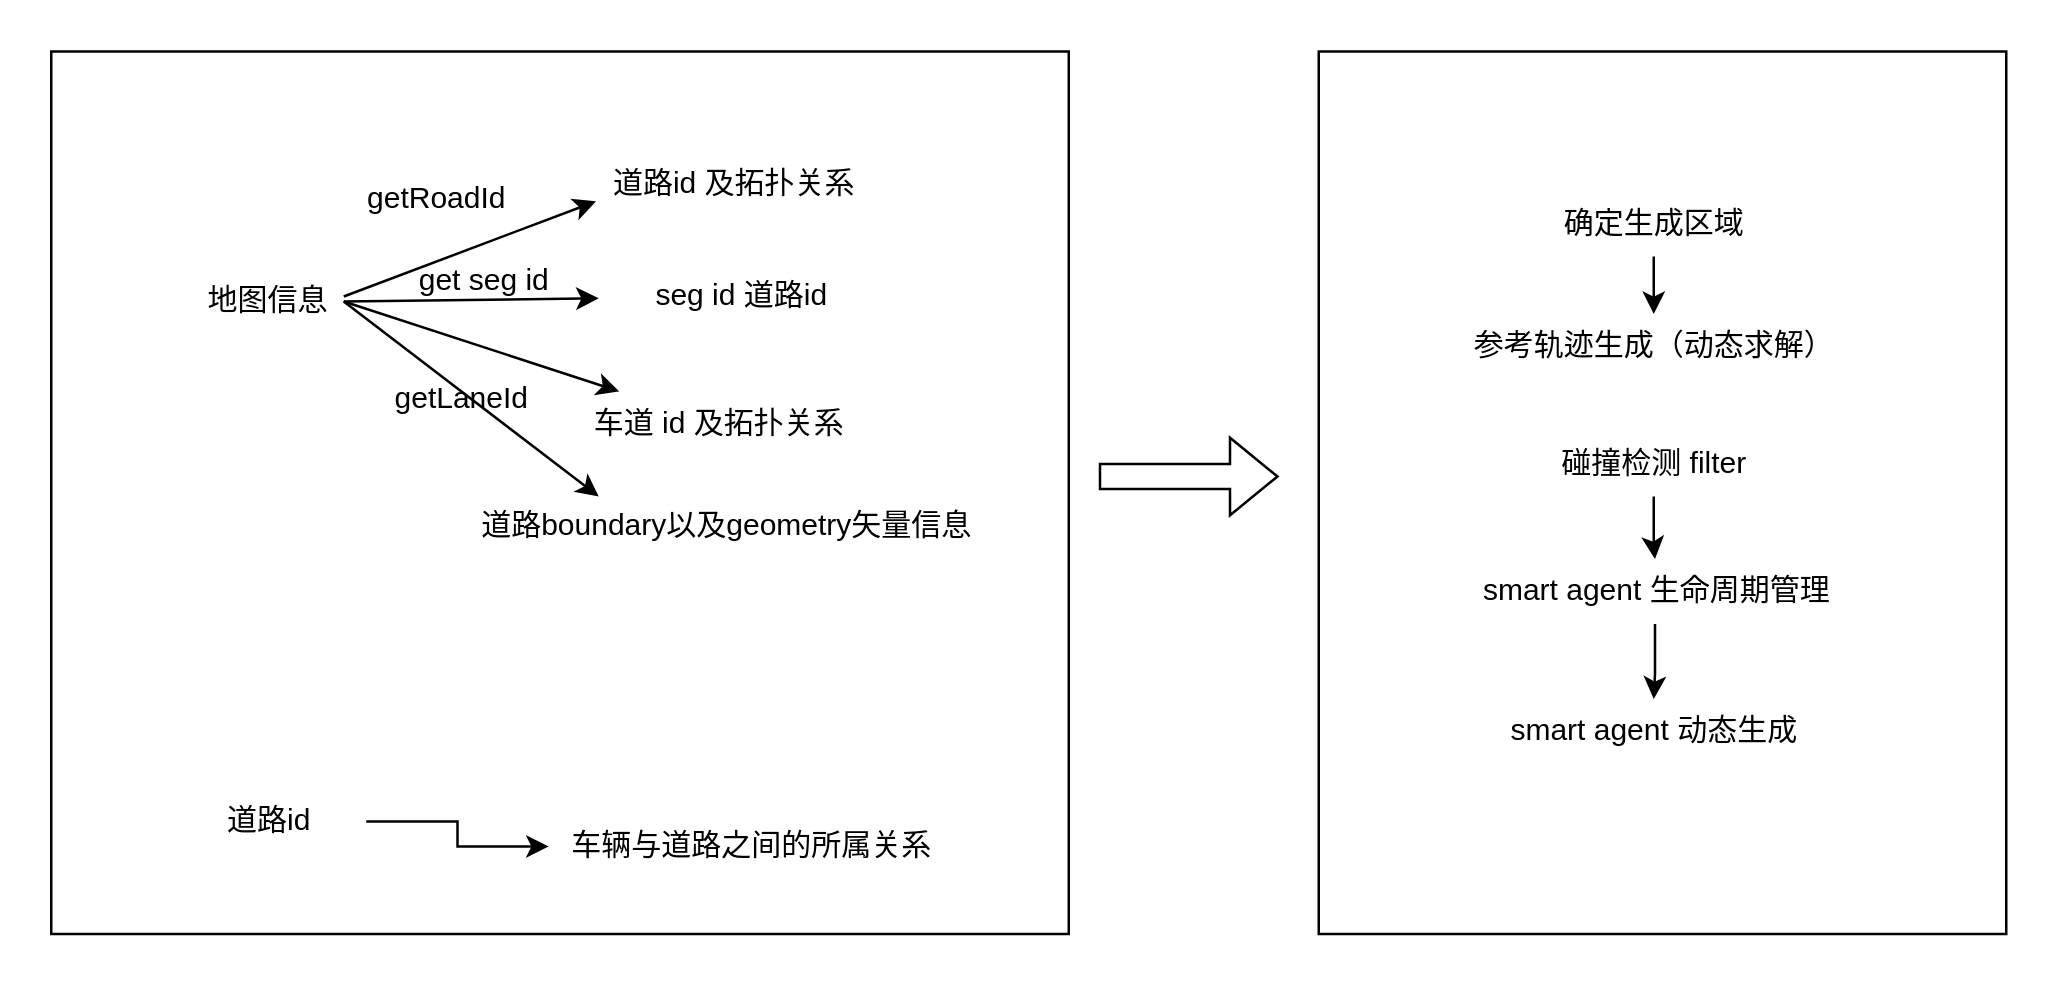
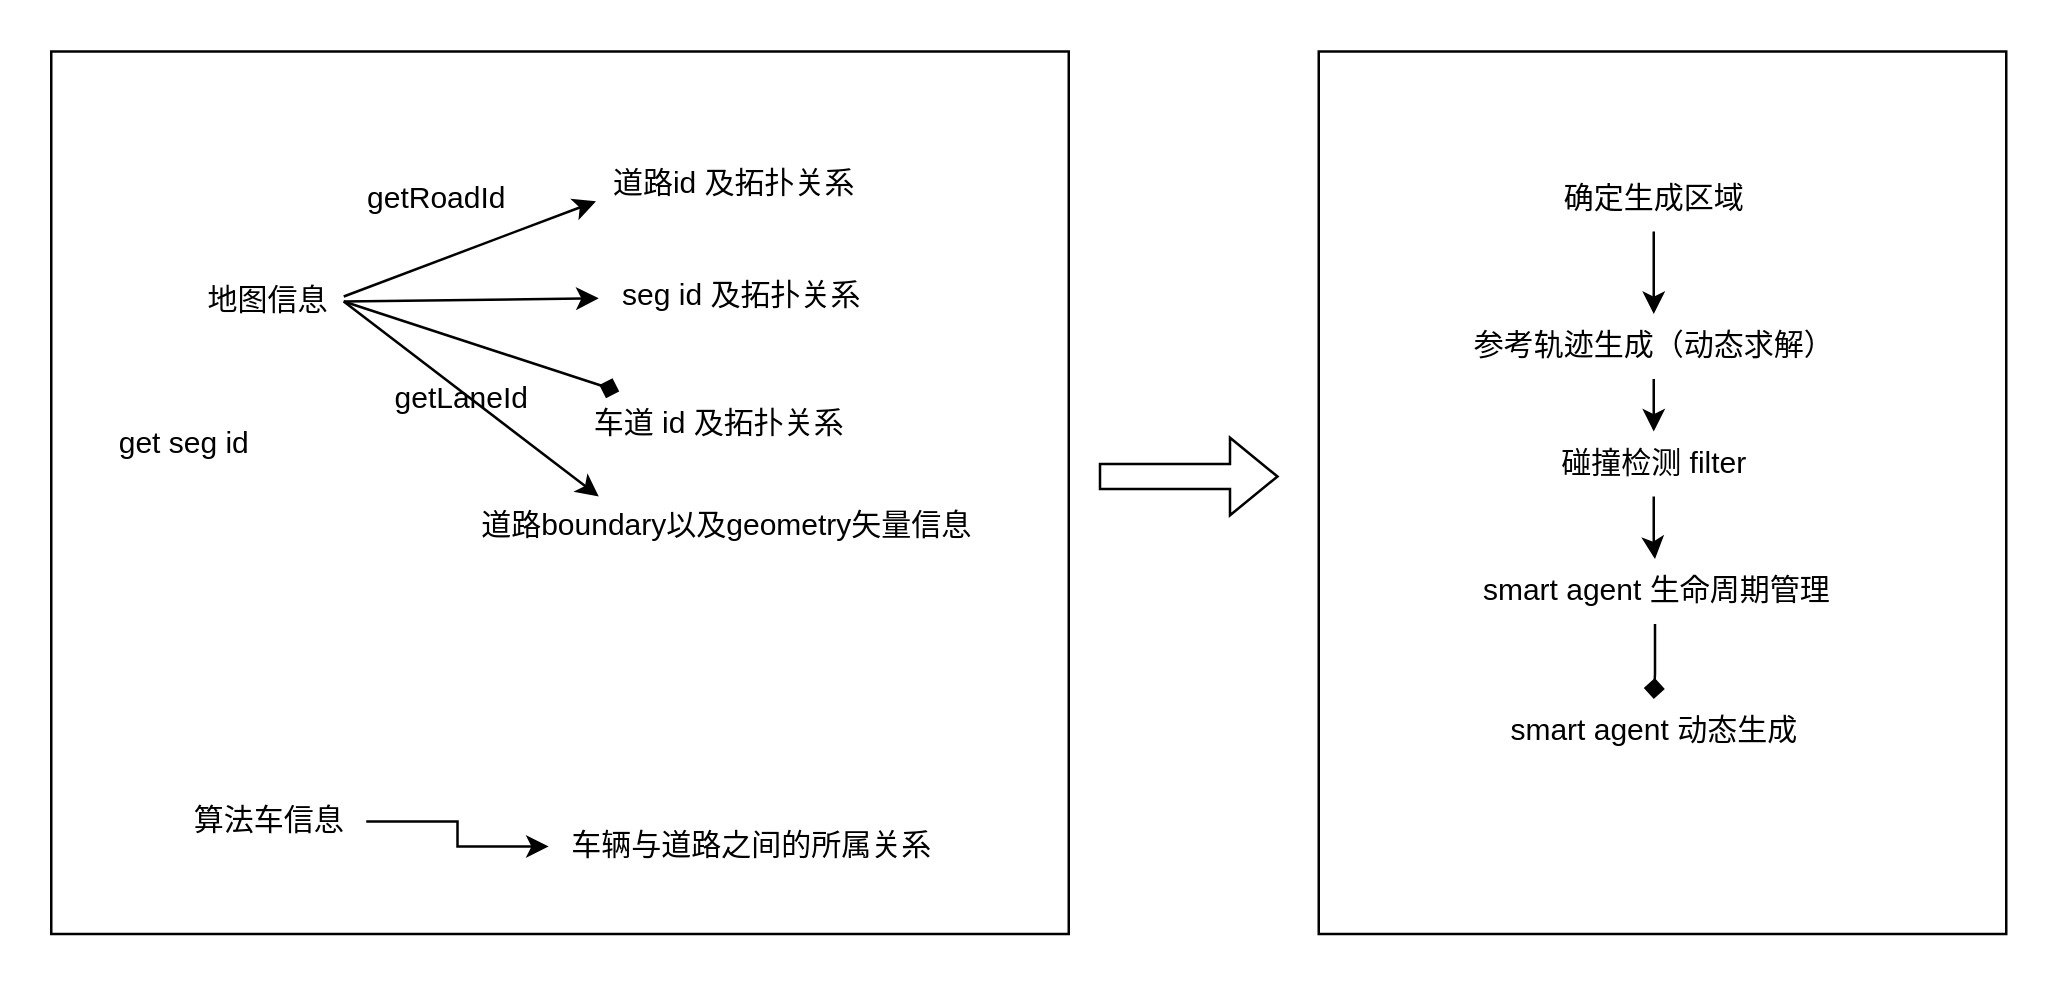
- <mxCell id="21" value="确定生成区域" style="text;html=1;align=center;verticalAlign=middle;resizable=0;points=[];autosize=1;strokeColor=none;fillColor=none;" vertex="1" parent="1"><mxGeometry x="616" y="76" width="90" height="26" as="geometry" /></mxCell>
+ <mxCell id="21" value="确定生成区域" style="text;html=1;align=center;verticalAlign=middle;resizable=0;points=[];autosize=1;strokeColor=none;fillColor=none;" vertex="1" parent="1"><mxGeometry x="616" y="66" width="90" height="26" as="geometry" /></mxCell>
- <mxCell id="12" value="get seg id" style="text;html=1;align=center;verticalAlign=middle;resizable=0;points=[];autosize=1;strokeColor=none;fillColor=none;" vertex="1" parent="1"><mxGeometry x="158" y="99" width="70" height="26" as="geometry" /></mxCell>
+ <mxCell id="12" value="get seg id" style="text;html=1;align=center;verticalAlign=middle;resizable=0;points=[];autosize=1;strokeColor=none;fillColor=none;" vertex="1" parent="1"><mxGeometry x="38" y="164" width="70" height="26" as="geometry" /></mxCell>
- <mxCell id="8" value="seg id 道路id" style="text;html=1;align=center;verticalAlign=middle;resizable=0;points=[];autosize=1;strokeColor=none;fillColor=none;" vertex="1" parent="1"><mxGeometry x="239" y="105" width="113" height="26" as="geometry" /></mxCell>
+ <mxCell id="8" value="seg id 及拓扑关系" style="text;html=1;align=center;verticalAlign=middle;resizable=0;points=[];autosize=1;strokeColor=none;fillColor=none;" vertex="1" parent="1"><mxGeometry x="239" y="105" width="113" height="26" as="geometry" /></mxCell>
- <mxCell id="9" value="" style="endArrow=classic;html=1;rounded=0;exitX=1;exitY=0.5;exitDx=0;exitDy=0;" edge="1" parent="1" source="4" target="10"><mxGeometry width="50" height="50" relative="1" as="geometry"><mxPoint x="154" y="137" as="sourcePoint" /><mxPoint x="176" y="164" as="targetPoint" /></mxGeometry></mxCell>
+ <mxCell id="9" value="" style="endArrow=diamond;html=1;rounded=0;exitX=1;exitY=0.5;exitDx=0;exitDy=0;" edge="1" parent="1" source="4" target="10"><mxGeometry width="50" height="50" relative="1" as="geometry"><mxPoint x="154" y="137" as="sourcePoint" /><mxPoint x="176" y="164" as="targetPoint" /></mxGeometry></mxCell>
+ <mxCell id="22" value="" style="edgeStyle=orthogonalEdgeStyle;rounded=0;orthogonalLoop=1;jettySize=auto;html=1;" edge="1" parent="1" source="23" target="25"><mxGeometry relative="1" as="geometry" /></mxCell>
- <mxCell id="26" value="" style="edgeStyle=orthogonalEdgeStyle;rounded=0;orthogonalLoop=1;jettySize=auto;html=1;" edge="1" parent="1" source="27" target="28"><mxGeometry relative="1" as="geometry" /></mxCell>
+ <mxCell id="26" value="" style="edgeStyle=orthogonalEdgeStyle;rounded=0;orthogonalLoop=1;jettySize=auto;html=1;endArrow=diamond;" edge="1" parent="1" source="27" target="28"><mxGeometry relative="1" as="geometry" /></mxCell>
- <mxCell id="17" value="道路id" style="text;html=1;align=center;verticalAlign=middle;resizable=0;points=[];autosize=1;strokeColor=none;fillColor=none;" vertex="1" parent="1"><mxGeometry x="68" y="315" width="78" height="26" as="geometry" /></mxCell>
+ <mxCell id="17" value="算法车信息" style="text;html=1;align=center;verticalAlign=middle;resizable=0;points=[];autosize=1;strokeColor=none;fillColor=none;" vertex="1" parent="1"><mxGeometry x="68" y="315" width="78" height="26" as="geometry" /></mxCell>
